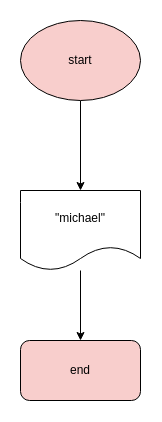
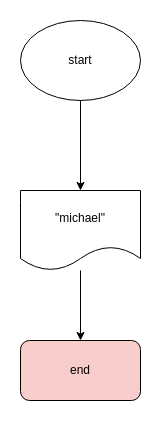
- <mxCell id="3" value="start" style="ellipse;whiteSpace=wrap;html=1;fillColor=#f8cecc;" vertex="1" parent="1"><mxGeometry x="20" y="20" width="120" height="80" as="geometry" /></mxCell>
+ <mxCell id="3" value="start" style="ellipse;whiteSpace=wrap;html=1;" vertex="1" parent="1"><mxGeometry x="20" y="20" width="120" height="80" as="geometry" /></mxCell>
